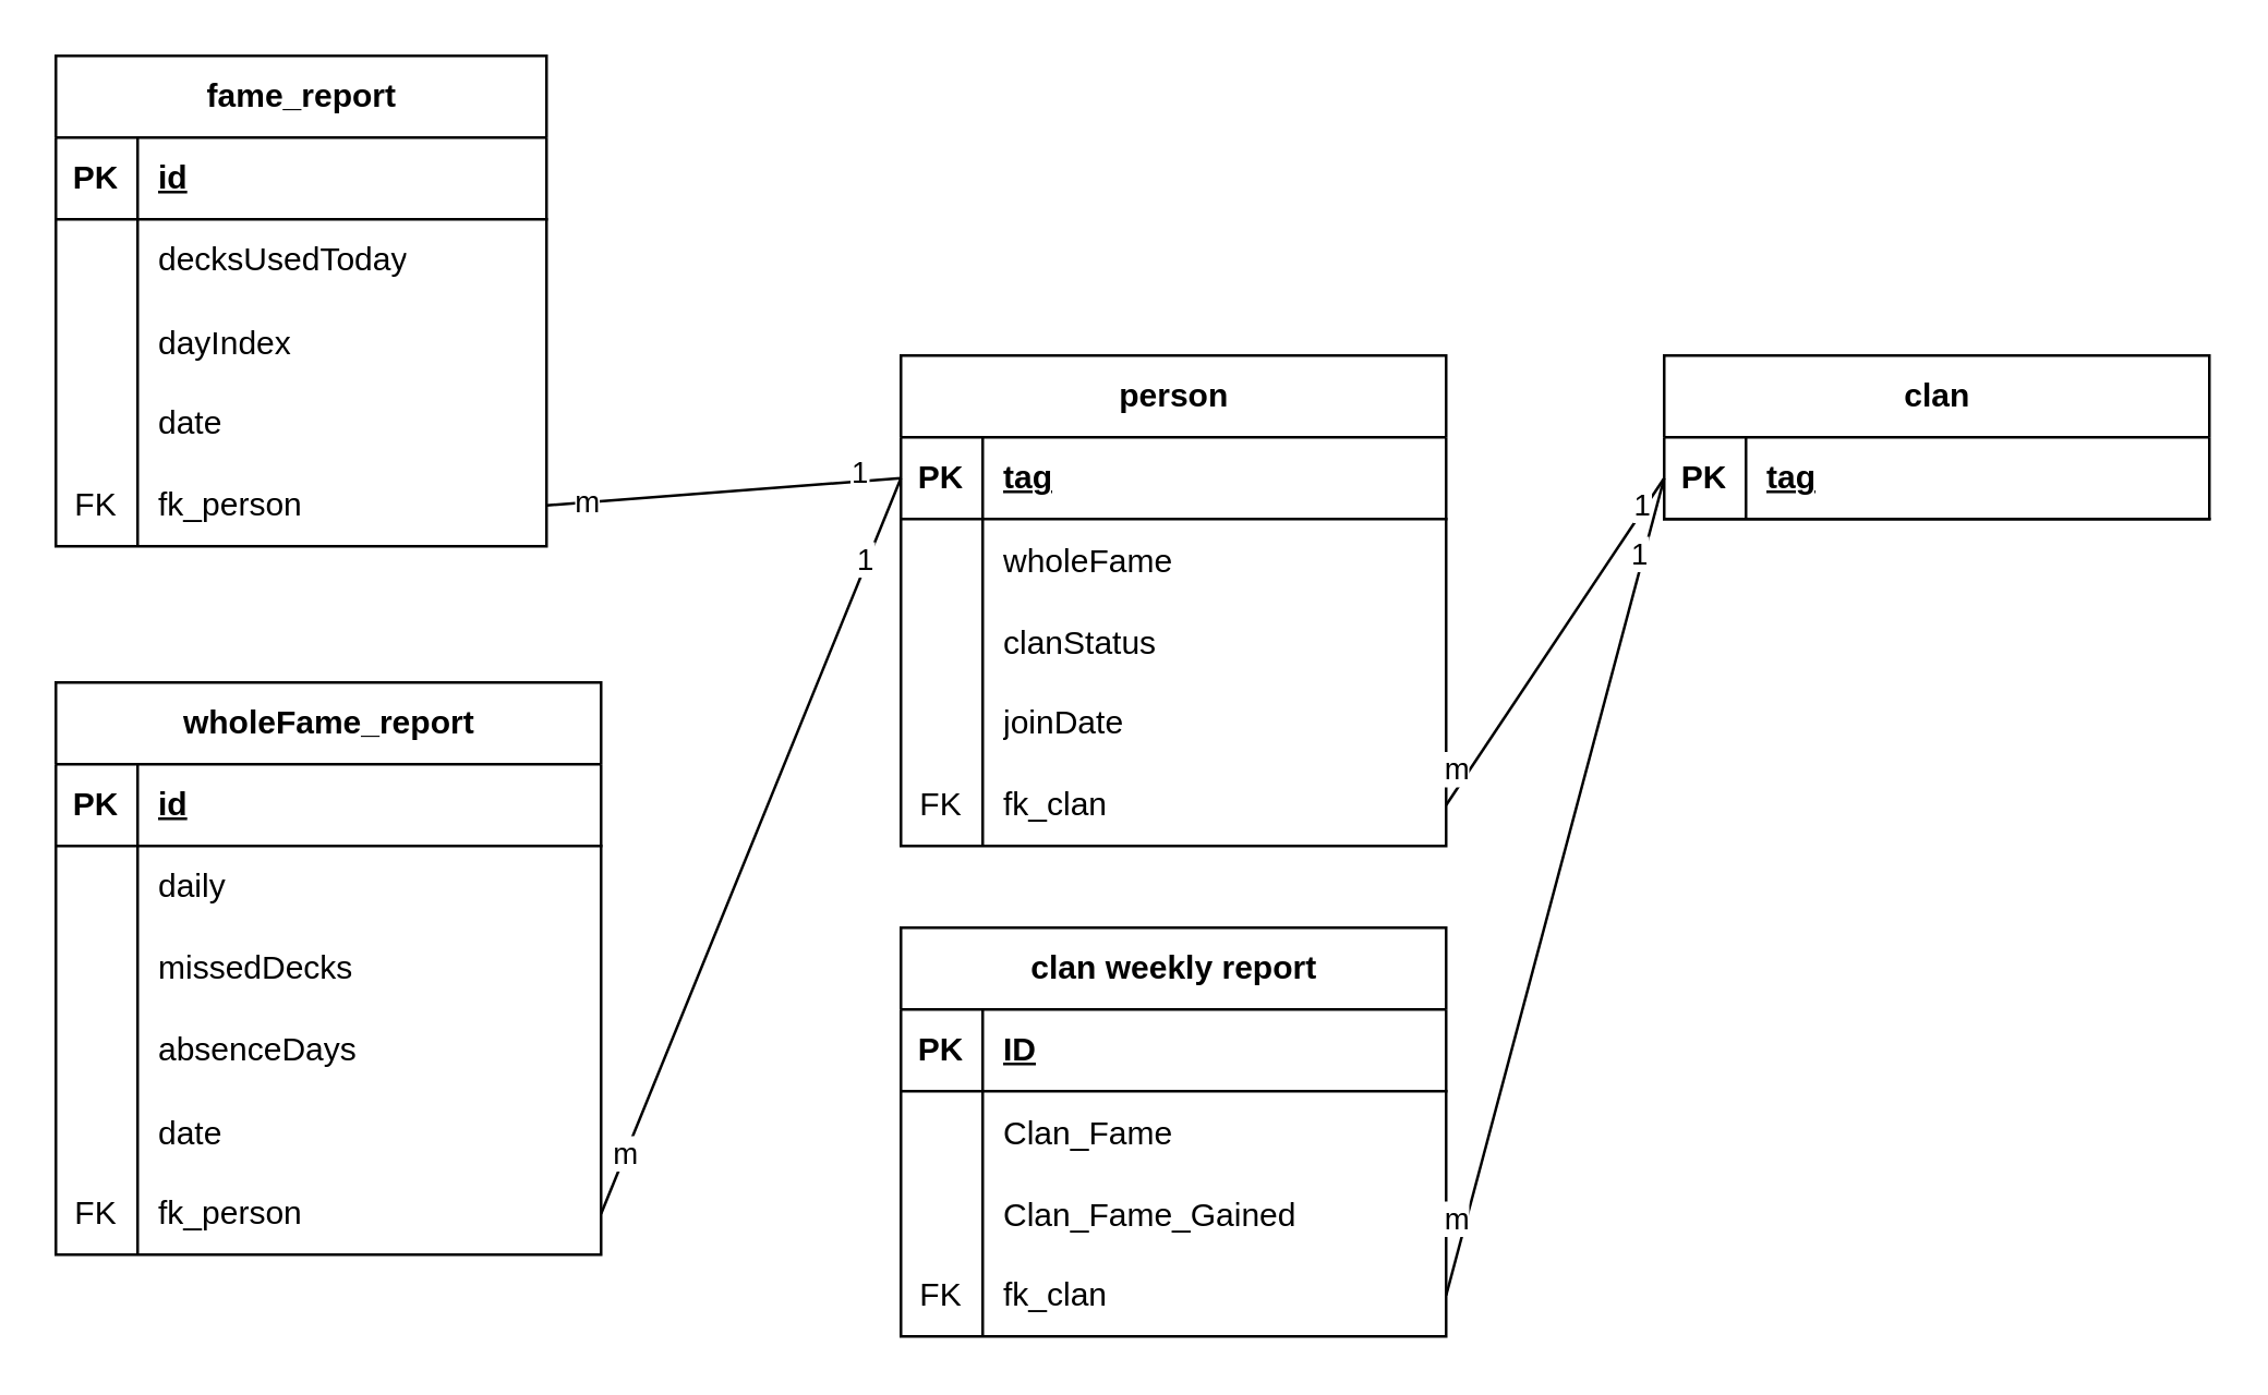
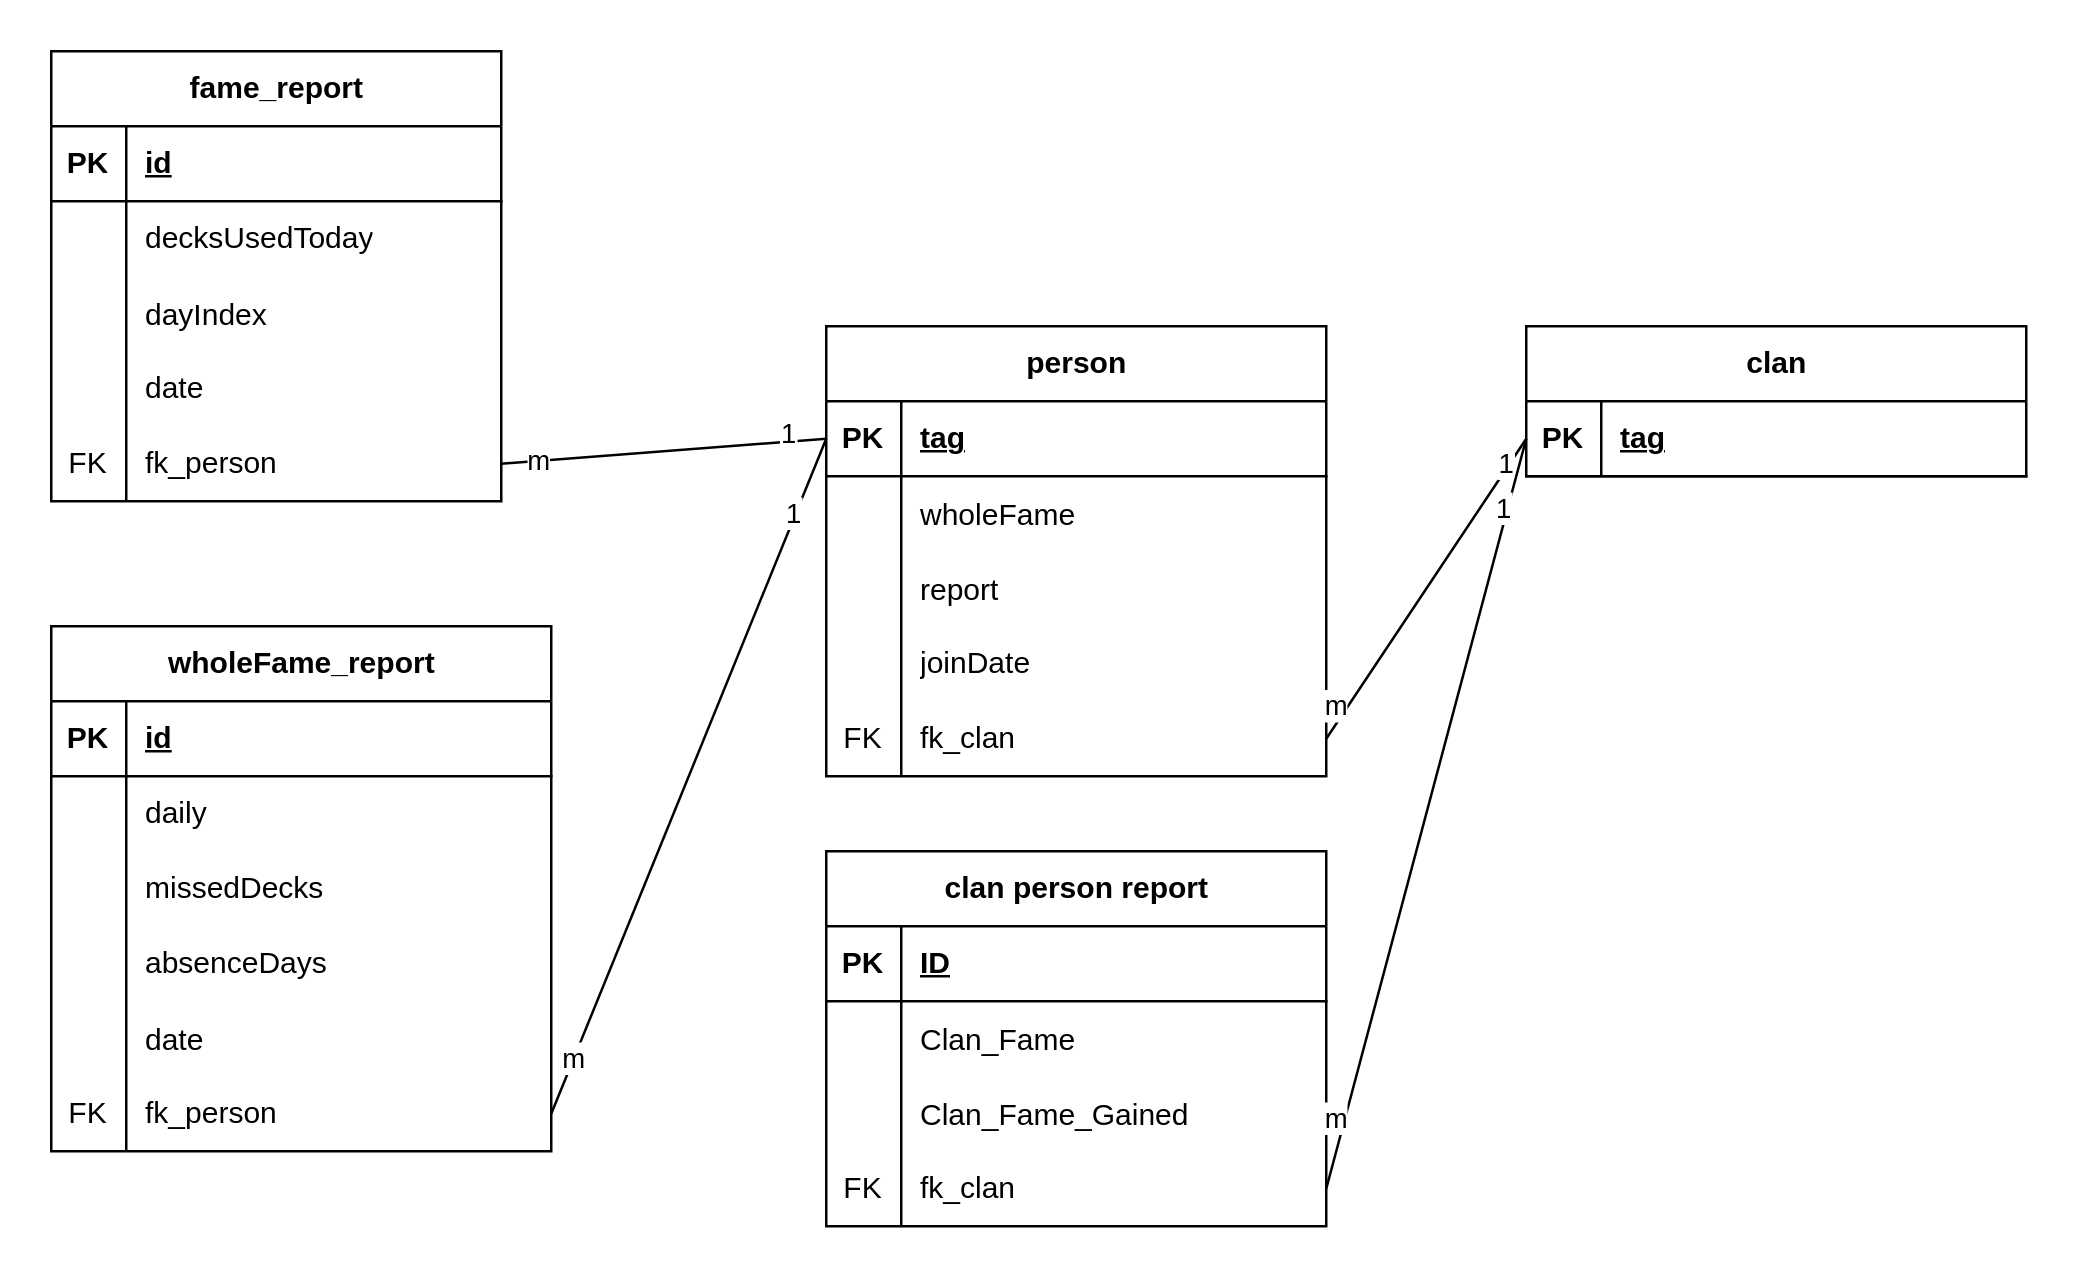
- <mxCell id="46" value="clanStatus" style="shape=partialRectangle;connectable=0;fillColor=none;top=0;left=0;bottom=0;right=0;align=left;spacingLeft=6;overflow=hidden;" parent="44" vertex="1"><mxGeometry x="30" width="170" height="30" as="geometry"><mxRectangle width="170" height="30" as="alternateBounds" /></mxGeometry></mxCell>
+ <mxCell id="46" value="report" style="shape=partialRectangle;connectable=0;fillColor=none;top=0;left=0;bottom=0;right=0;align=left;spacingLeft=6;overflow=hidden;" parent="44" vertex="1"><mxGeometry x="30" width="170" height="30" as="geometry"><mxRectangle width="170" height="30" as="alternateBounds" /></mxGeometry></mxCell>
- <mxCell id="66" value="clan weekly report" style="shape=table;startSize=30;container=1;collapsible=1;childLayout=tableLayout;fixedRows=1;rowLines=0;fontStyle=1;align=center;resizeLast=1;html=1;" vertex="1" parent="1"><mxGeometry x="330" y="340" width="200" height="150" as="geometry" /></mxCell>
+ <mxCell id="66" value="clan person report" style="shape=table;startSize=30;container=1;collapsible=1;childLayout=tableLayout;fixedRows=1;rowLines=0;fontStyle=1;align=center;resizeLast=1;html=1;" vertex="1" parent="1"><mxGeometry x="330" y="340" width="200" height="150" as="geometry" /></mxCell>
